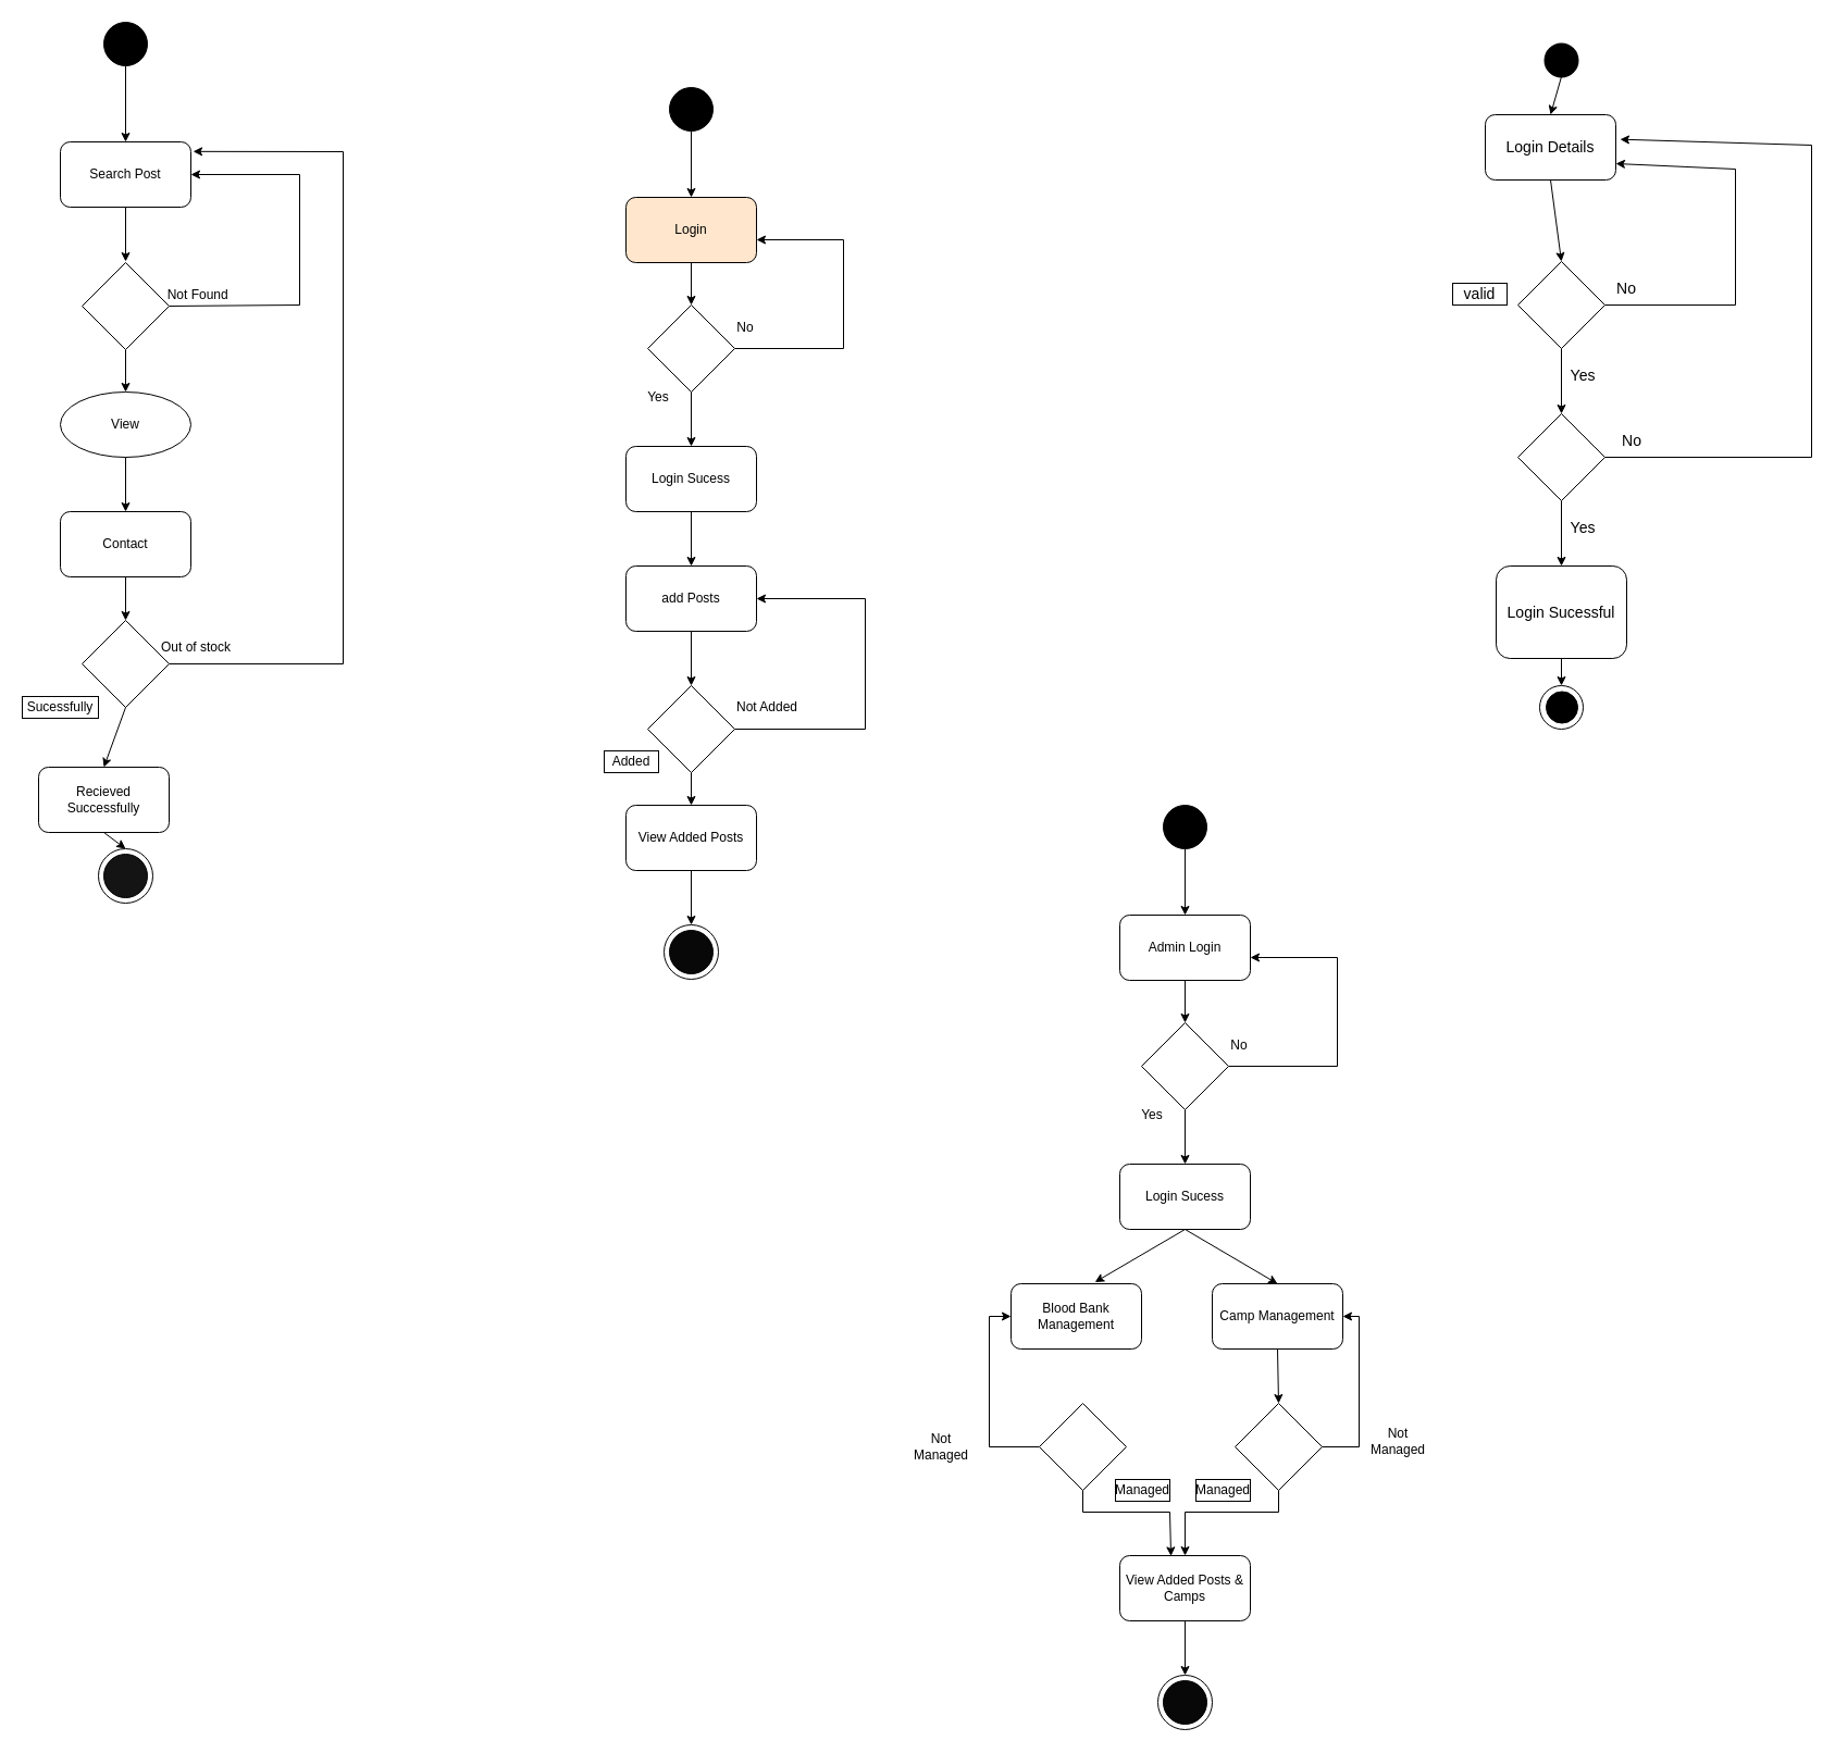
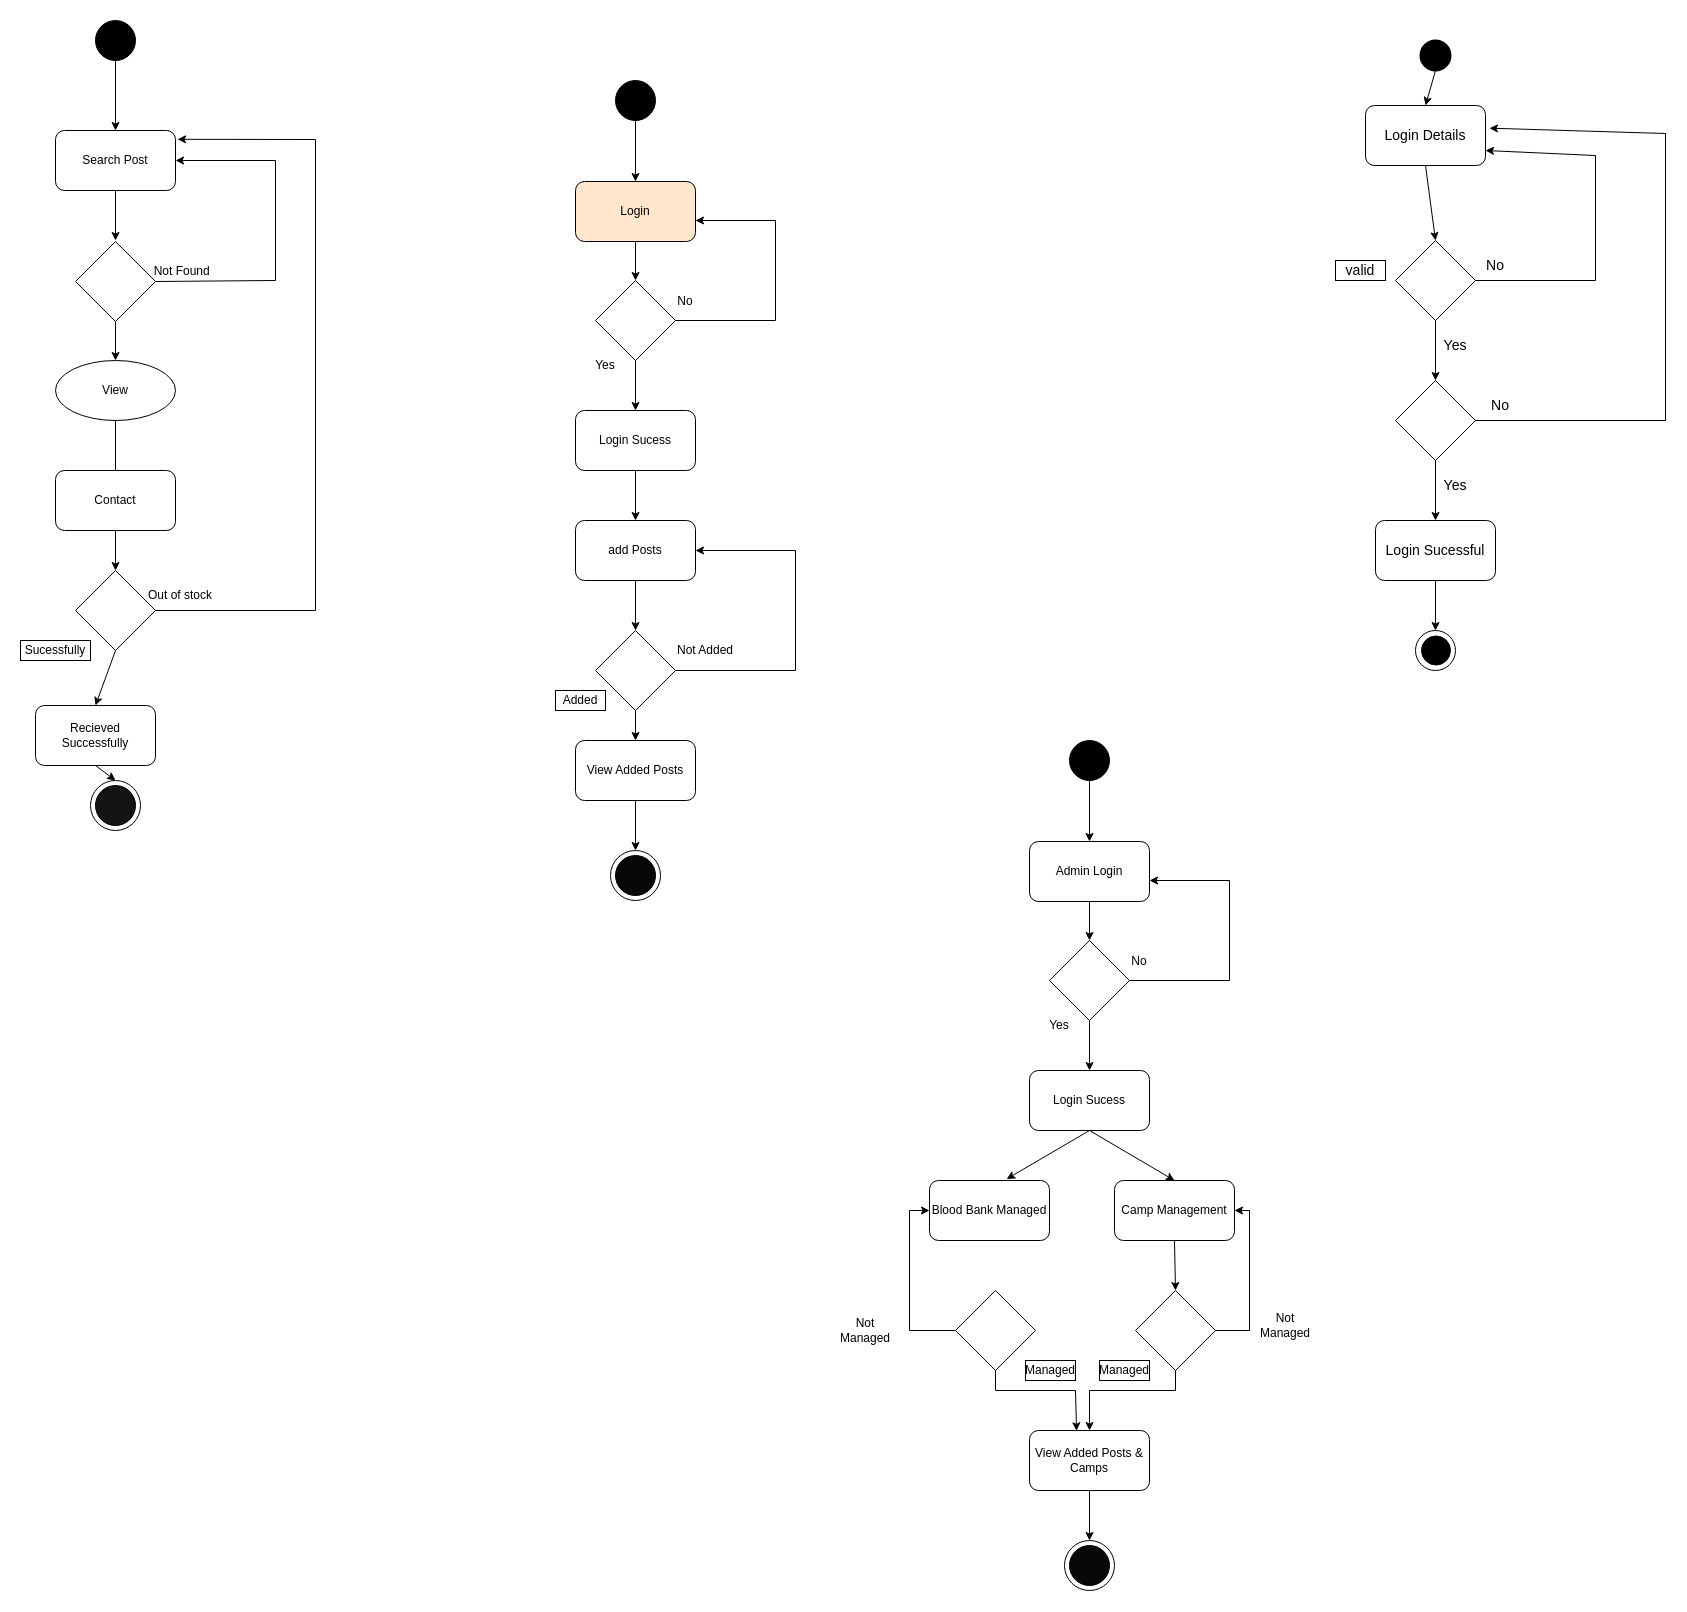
- <mxCell id="32" value="" style="endArrow=classic;html=1;rounded=0;entryX=0.5;entryY=0;entryDx=0;entryDy=0;exitX=0.5;exitY=1;exitDx=0;exitDy=0;" parent="1" source="25" target="34" edge="1"><mxGeometry width="50" height="50" relative="1" as="geometry"><mxPoint x="425" y="450" as="sourcePoint" /><mxPoint x="155" y="310" as="targetPoint" /></mxGeometry></mxCell>
+ <mxCell id="32" value="" style="endArrow=none;html=1;rounded=0;entryX=0.5;entryY=0;entryDx=0;entryDy=0;exitX=0.5;exitY=1;exitDx=0;exitDy=0;" parent="1" source="25" target="34" edge="1"><mxGeometry width="50" height="50" relative="1" as="geometry"><mxPoint x="425" y="450" as="sourcePoint" /><mxPoint x="155" y="310" as="targetPoint" /></mxGeometry></mxCell>
- <mxCell id="5" value="&lt;font style=&quot;font-size: 14px;&quot;&gt;Login Sucessful&lt;/font&gt;" style="rounded=1;whiteSpace=wrap;html=1;" parent="1" vertex="1"><mxGeometry x="1375" y="520" width="120" height="85" as="geometry" /></mxCell>
+ <mxCell id="5" value="&lt;font style=&quot;font-size: 14px;&quot;&gt;Login Sucessful&lt;/font&gt;" style="rounded=1;whiteSpace=wrap;html=1;" parent="1" vertex="1"><mxGeometry x="1375" y="520" width="120" height="60" as="geometry" /></mxCell>
- <mxCell id="87" value="Blood Bank Management" style="rounded=1;whiteSpace=wrap;html=1;" vertex="1" parent="1"><mxGeometry x="929" y="1180" width="120" height="60" as="geometry" /></mxCell>
+ <mxCell id="87" value="Blood Bank Managed" style="rounded=1;whiteSpace=wrap;html=1;" vertex="1" parent="1"><mxGeometry x="929" y="1180" width="120" height="60" as="geometry" /></mxCell>
